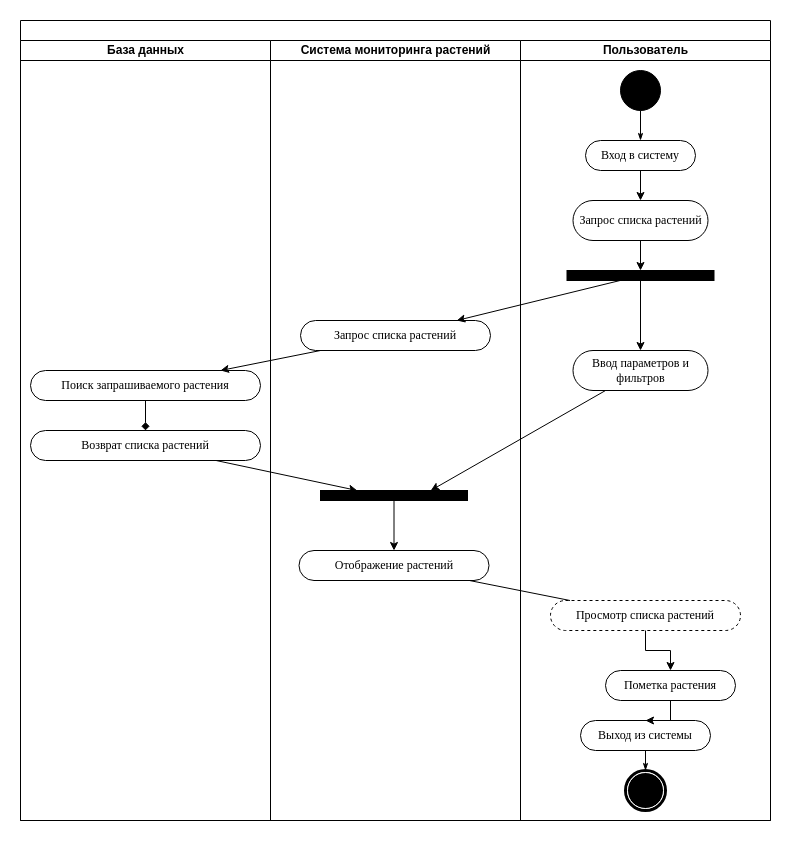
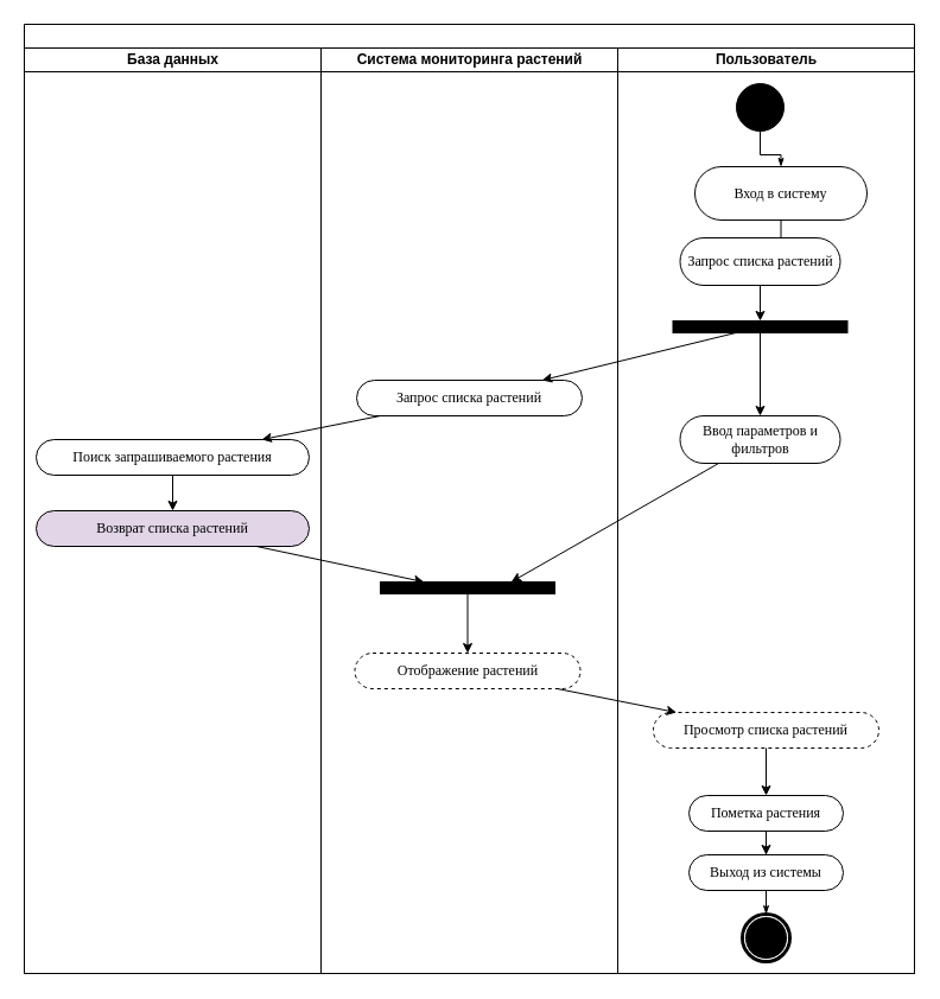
- <mxCell id="16" value="Вход в систему" style="rounded=1;whiteSpace=wrap;html=1;shadow=0;comic=0;labelBackgroundColor=none;strokeWidth=1;fontFamily=Verdana;fontSize=12;align=center;arcSize=50;" parent="12" vertex="1"><mxGeometry x="65" y="100" width="110" height="30" as="geometry" /></mxCell>
+ <mxCell id="16" value="Вход в систему" style="rounded=1;whiteSpace=wrap;html=1;shadow=0;comic=0;labelBackgroundColor=none;strokeWidth=1;fontFamily=Verdana;fontSize=12;align=center;arcSize=50;" parent="12" vertex="1"><mxGeometry x="65" y="100" width="145" height="45" as="geometry" /></mxCell>
- <mxCell id="4" style="edgeStyle=orthogonalEdgeStyle;rounded=0;orthogonalLoop=1;jettySize=auto;html=1;endArrow=diamond;" parent="3" source="5" target="6" edge="1"><mxGeometry relative="1" as="geometry" /></mxCell>
+ <mxCell id="4" style="edgeStyle=orthogonalEdgeStyle;rounded=0;orthogonalLoop=1;jettySize=auto;html=1;" parent="3" source="5" target="6" edge="1"><mxGeometry relative="1" as="geometry" /></mxCell>
- <mxCell id="6" value="Возврат списка растений" style="rounded=1;whiteSpace=wrap;html=1;shadow=0;comic=0;labelBackgroundColor=none;strokeWidth=1;fontFamily=Verdana;fontSize=12;align=center;arcSize=50;" parent="3" vertex="1"><mxGeometry x="10" y="390" width="230" height="30" as="geometry" /></mxCell>
+ <mxCell id="6" value="Возврат списка растений" style="rounded=1;whiteSpace=wrap;html=1;shadow=0;comic=0;labelBackgroundColor=none;strokeWidth=1;fontFamily=Verdana;fontSize=12;align=center;arcSize=50;fillColor=#e1d5e7;" parent="3" vertex="1"><mxGeometry x="10" y="390" width="230" height="30" as="geometry" /></mxCell>
- <mxCell id="11" value="Отображение растений" style="rounded=1;whiteSpace=wrap;html=1;shadow=0;comic=0;labelBackgroundColor=none;strokeWidth=1;fontFamily=Verdana;fontSize=12;align=center;arcSize=50;" parent="7" vertex="1"><mxGeometry x="28.5" y="510" width="190" height="30" as="geometry" /></mxCell>
+ <mxCell id="11" value="Отображение растений" style="rounded=1;whiteSpace=wrap;html=1;shadow=0;comic=0;labelBackgroundColor=none;strokeWidth=1;fontFamily=Verdana;fontSize=12;align=center;arcSize=50;dashed=1;" parent="7" vertex="1"><mxGeometry x="28.5" y="510" width="190" height="30" as="geometry" /></mxCell>
- <mxCell id="33" style="rounded=0;orthogonalLoop=1;jettySize=auto;html=1;endArrow=none;" parent="2" source="11" target="25" edge="1"><mxGeometry relative="1" as="geometry" /></mxCell>
+ <mxCell id="33" style="rounded=0;orthogonalLoop=1;jettySize=auto;html=1;" parent="2" source="11" target="25" edge="1"><mxGeometry relative="1" as="geometry" /></mxCell>
- <mxCell id="27" value="Пометка растения" style="rounded=1;whiteSpace=wrap;html=1;shadow=0;comic=0;labelBackgroundColor=none;strokeWidth=1;fontFamily=Verdana;fontSize=12;align=center;arcSize=50;" vertex="1" parent="12"><mxGeometry x="85" y="630" width="130" height="30" as="geometry" /></mxCell>
+ <mxCell id="27" value="Пометка растения" style="rounded=1;whiteSpace=wrap;html=1;shadow=0;comic=0;labelBackgroundColor=none;strokeWidth=1;fontFamily=Verdana;fontSize=12;align=center;arcSize=50;" vertex="1" parent="12"><mxGeometry x="60" y="630" width="130" height="30" as="geometry" /></mxCell>
